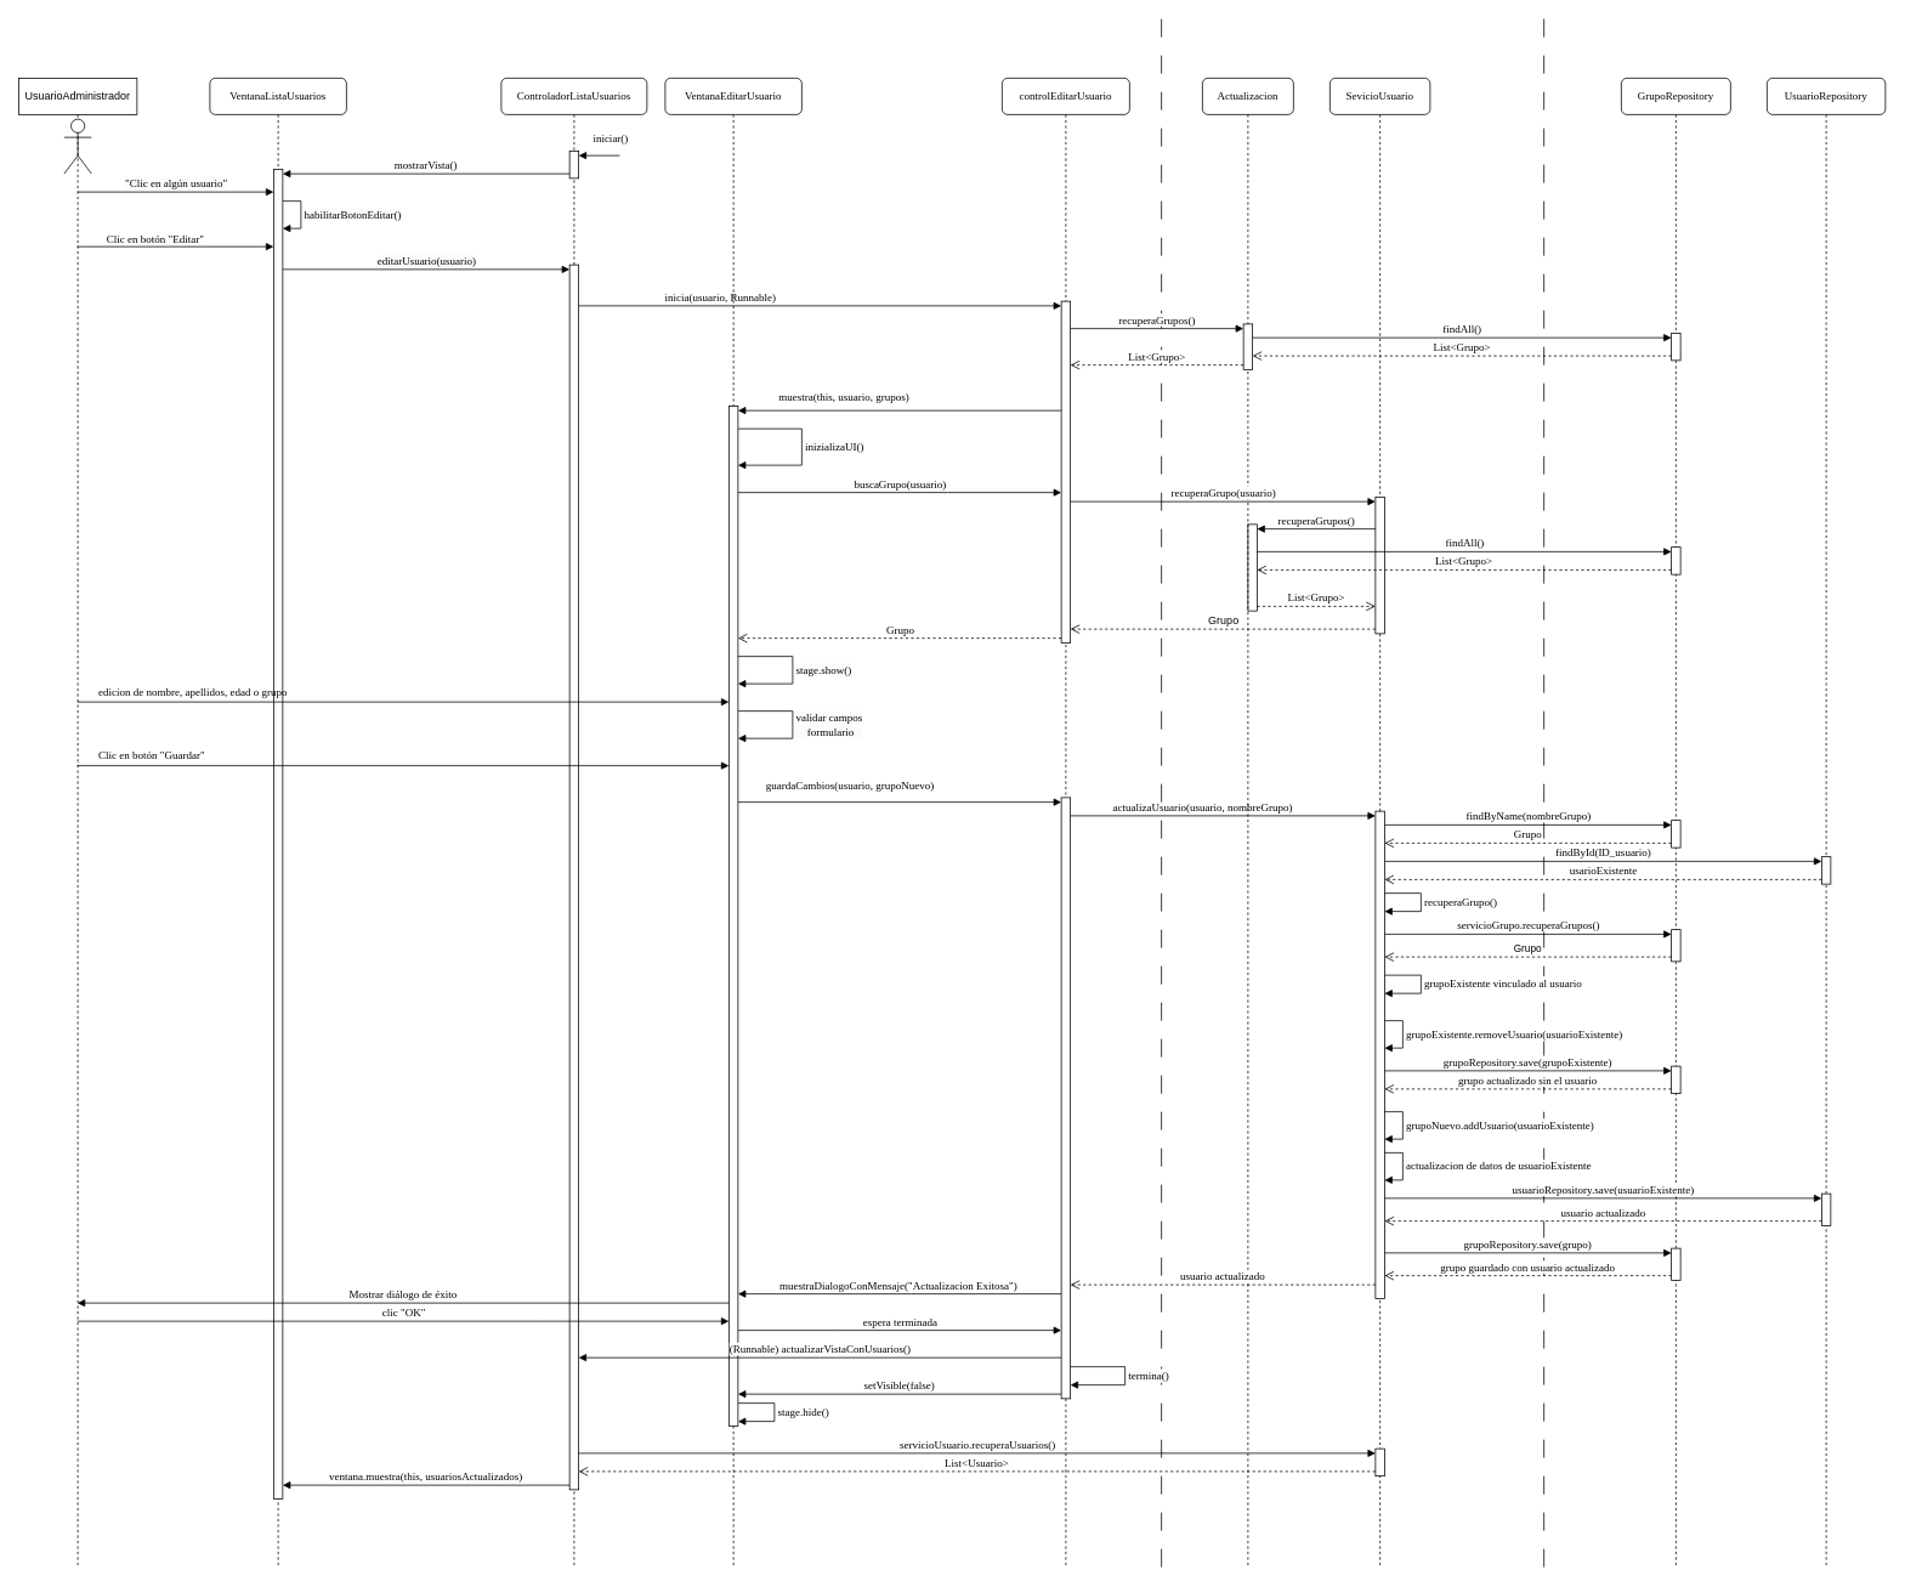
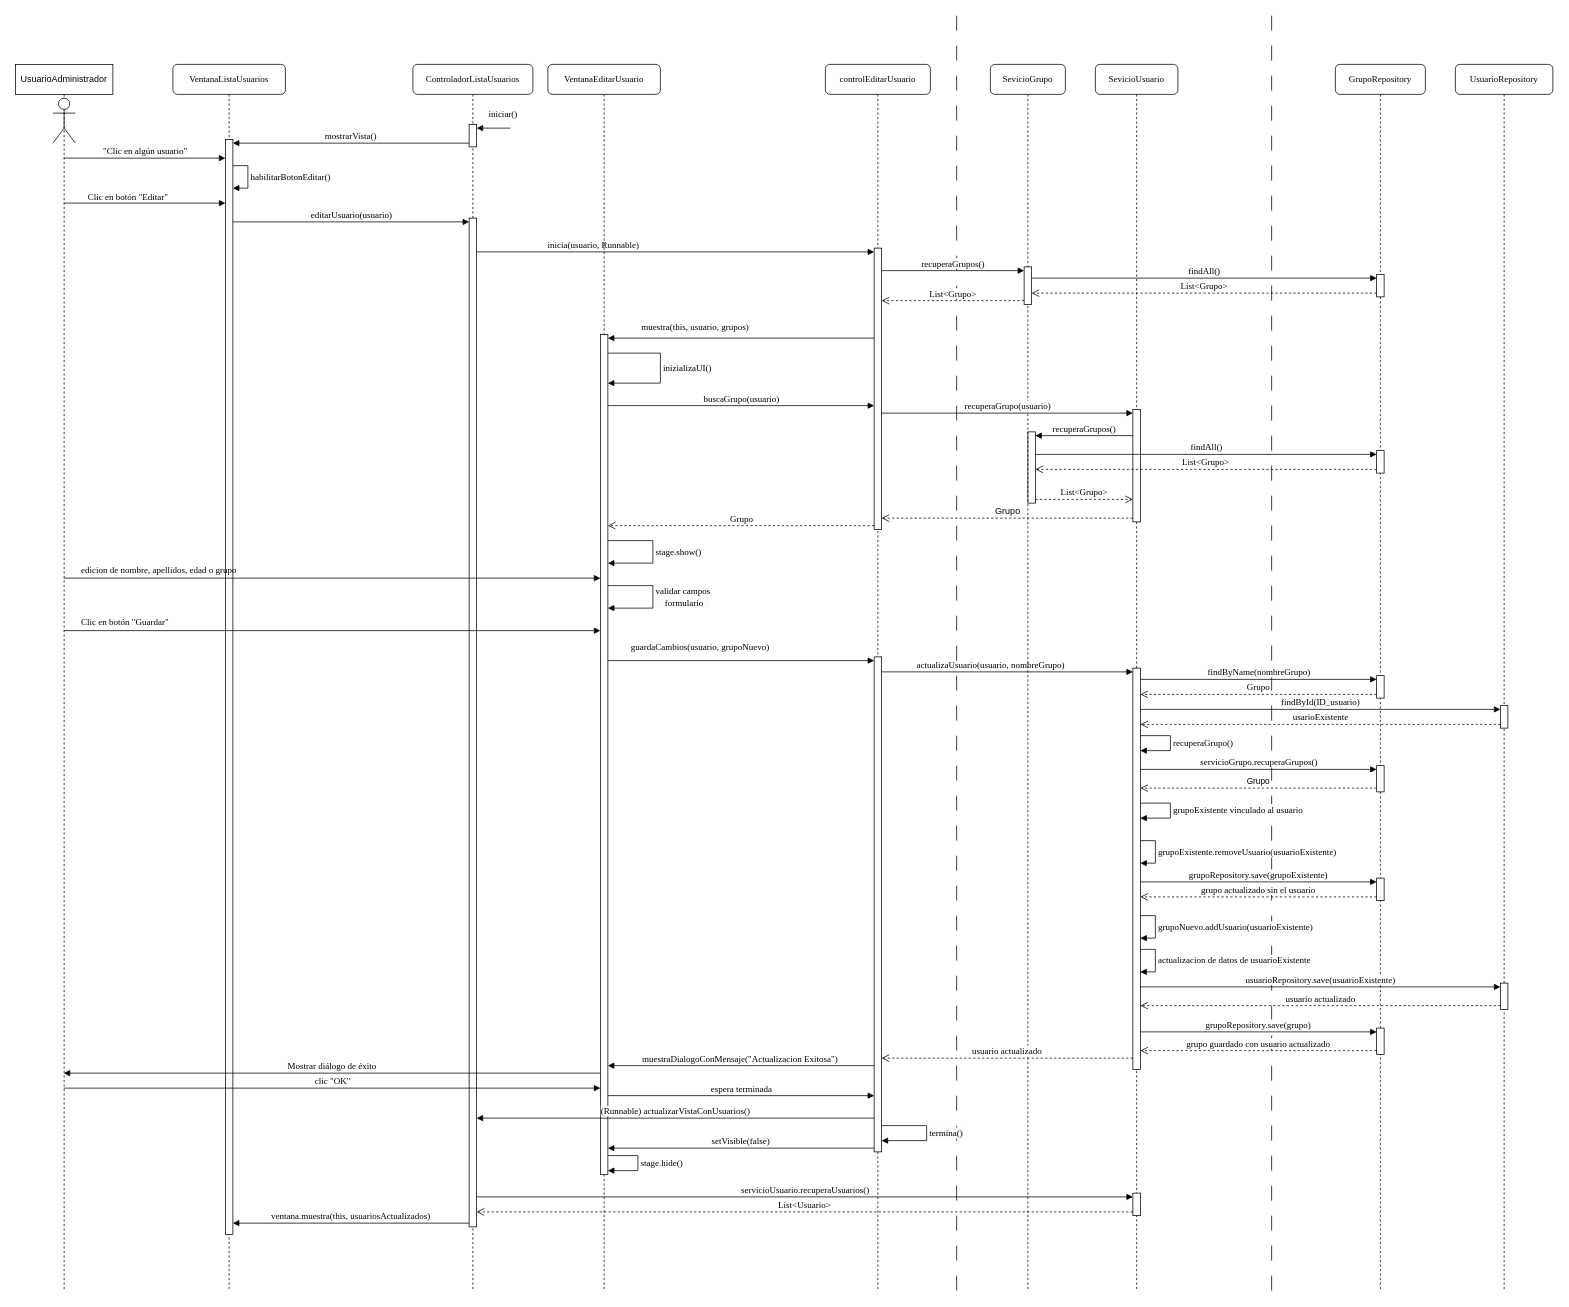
- <mxCell id="49" value="Actualizacion" style="shape=umlLifeline;perimeter=lifelinePerimeter;whiteSpace=wrap;html=1;container=1;collapsible=0;recursiveResize=0;outlineConnect=0;rounded=1;shadow=0;comic=0;labelBackgroundColor=none;strokeWidth=1;fontFamily=Verdana;fontSize=12;align=center;" parent="1" vertex="1"><mxGeometry x="1320" y="85" width="100" height="1635" as="geometry" /></mxCell>
+ <mxCell id="49" value="SevicioGrupo" style="shape=umlLifeline;perimeter=lifelinePerimeter;whiteSpace=wrap;html=1;container=1;collapsible=0;recursiveResize=0;outlineConnect=0;rounded=1;shadow=0;comic=0;labelBackgroundColor=none;strokeWidth=1;fontFamily=Verdana;fontSize=12;align=center;" parent="1" vertex="1"><mxGeometry x="1320" y="85" width="100" height="1635" as="geometry" /></mxCell>
